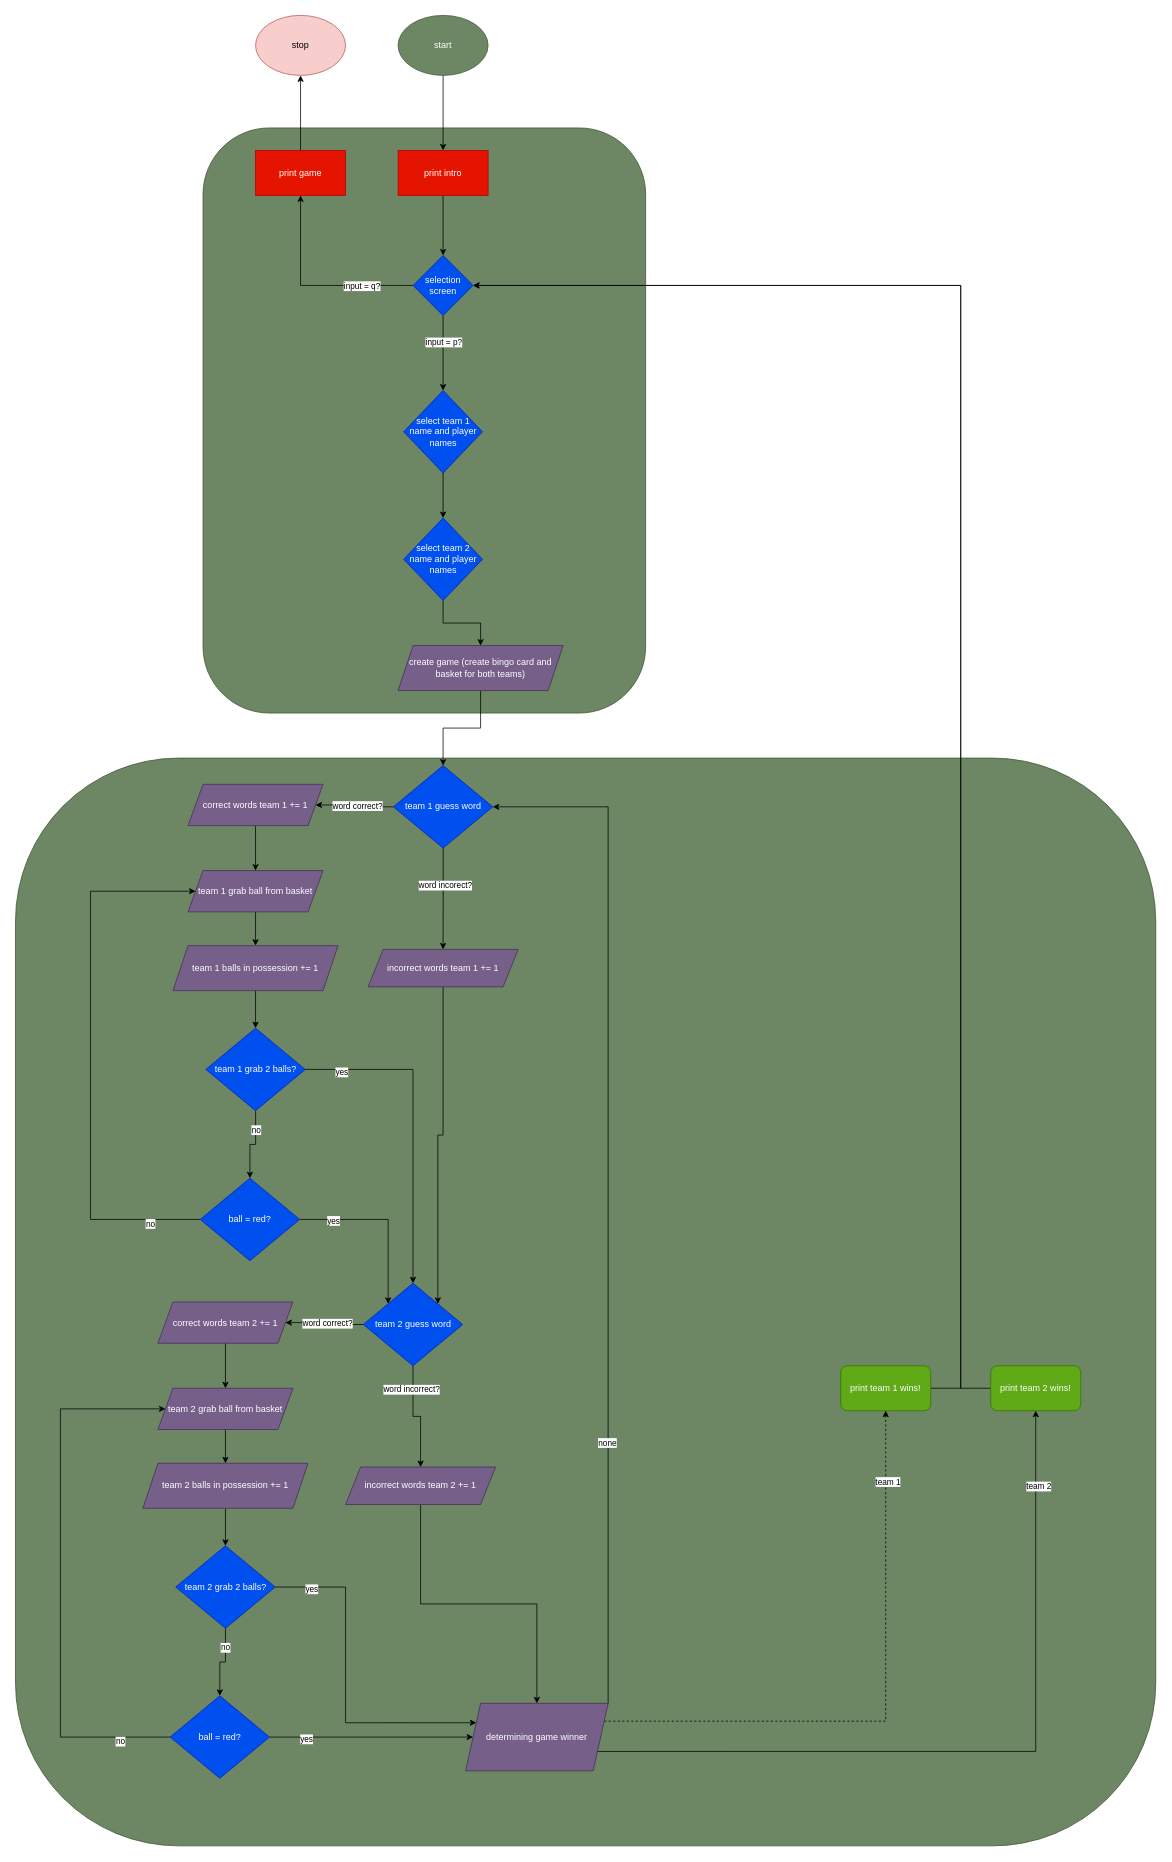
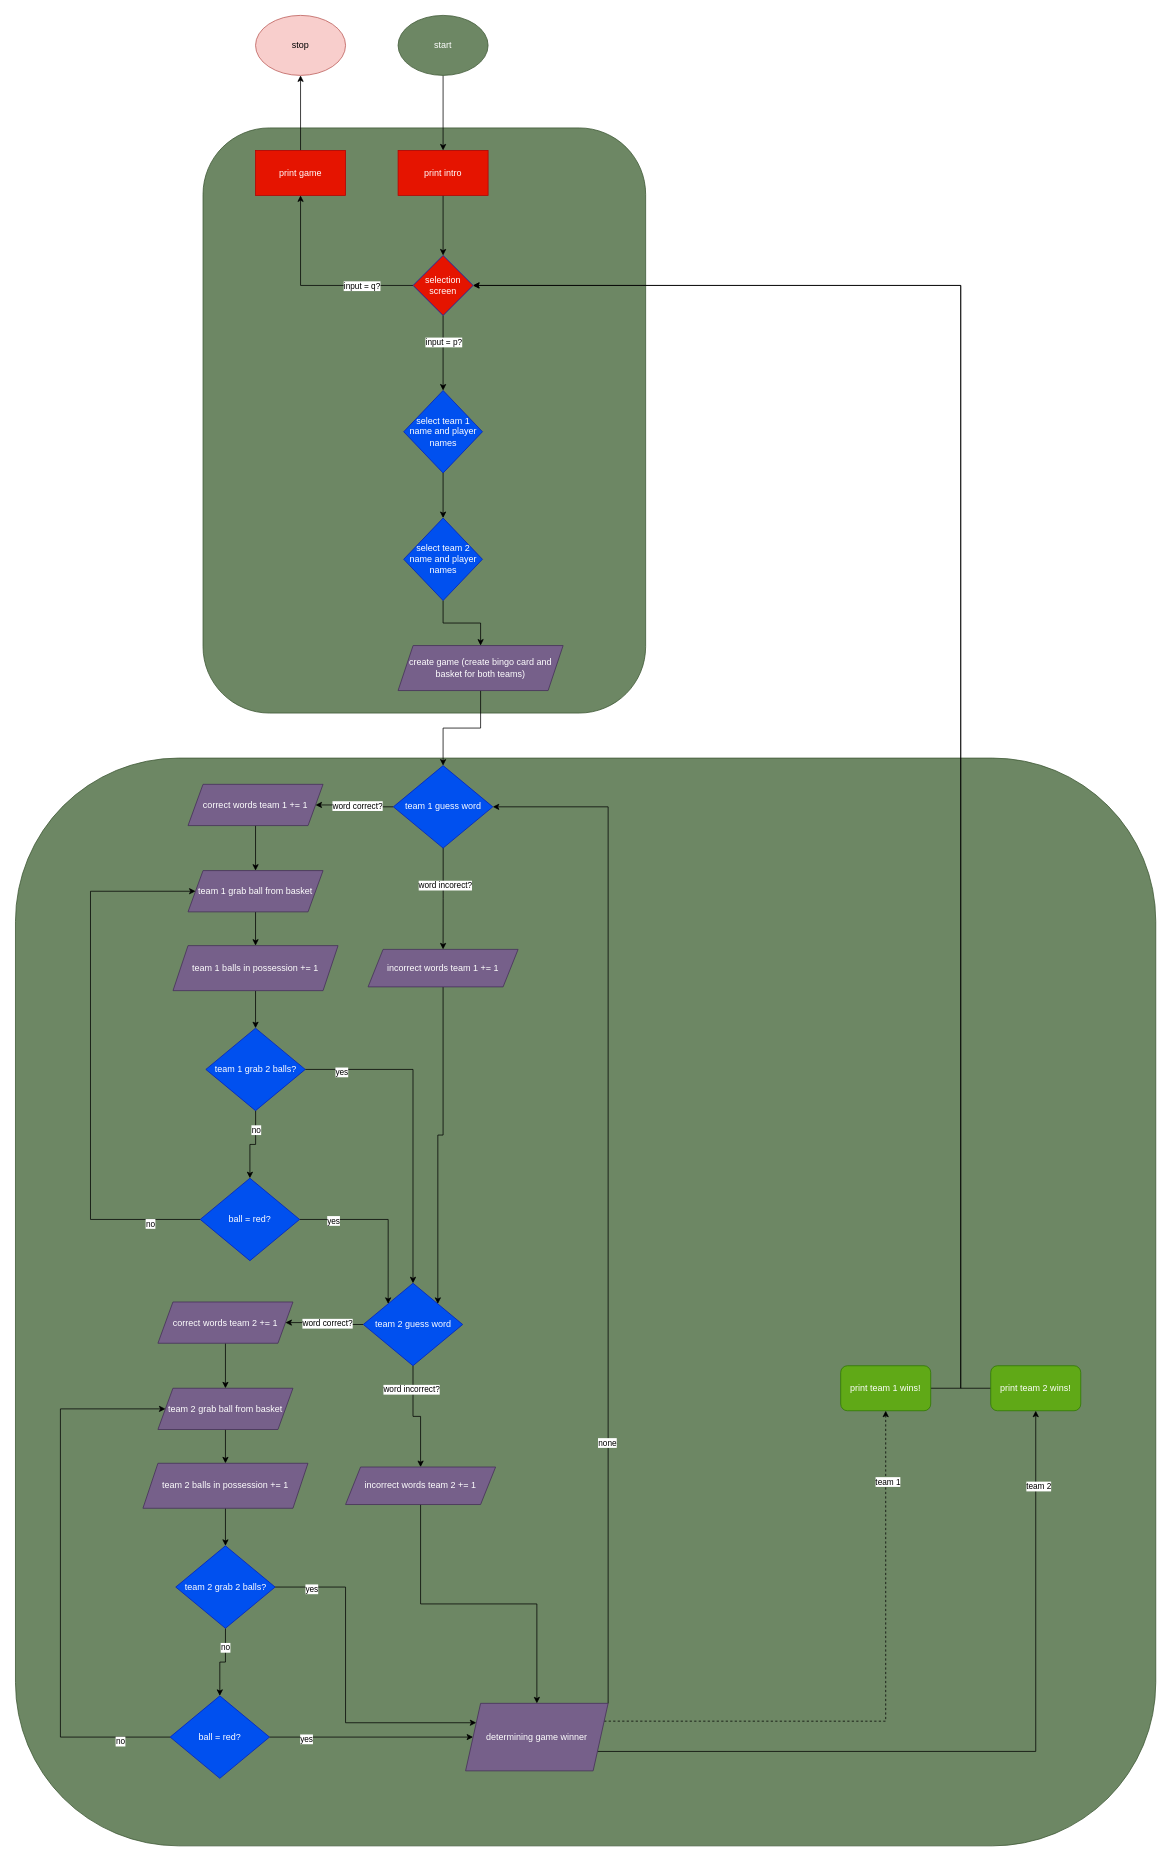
- <mxCell id="10" value="selection screen" style="rhombus;whiteSpace=wrap;html=1;fillColor=#0050ef;fontColor=#ffffff;strokeColor=#001DBC;" vertex="1" parent="1"><mxGeometry x="550" y="340" width="80" height="80" as="geometry" /></mxCell>
+ <mxCell id="10" value="selection screen" style="rhombus;whiteSpace=wrap;html=1;fillColor=#e51400;fontColor=#ffffff;strokeColor=#001DBC;" vertex="1" parent="1"><mxGeometry x="550" y="340" width="80" height="80" as="geometry" /></mxCell>
